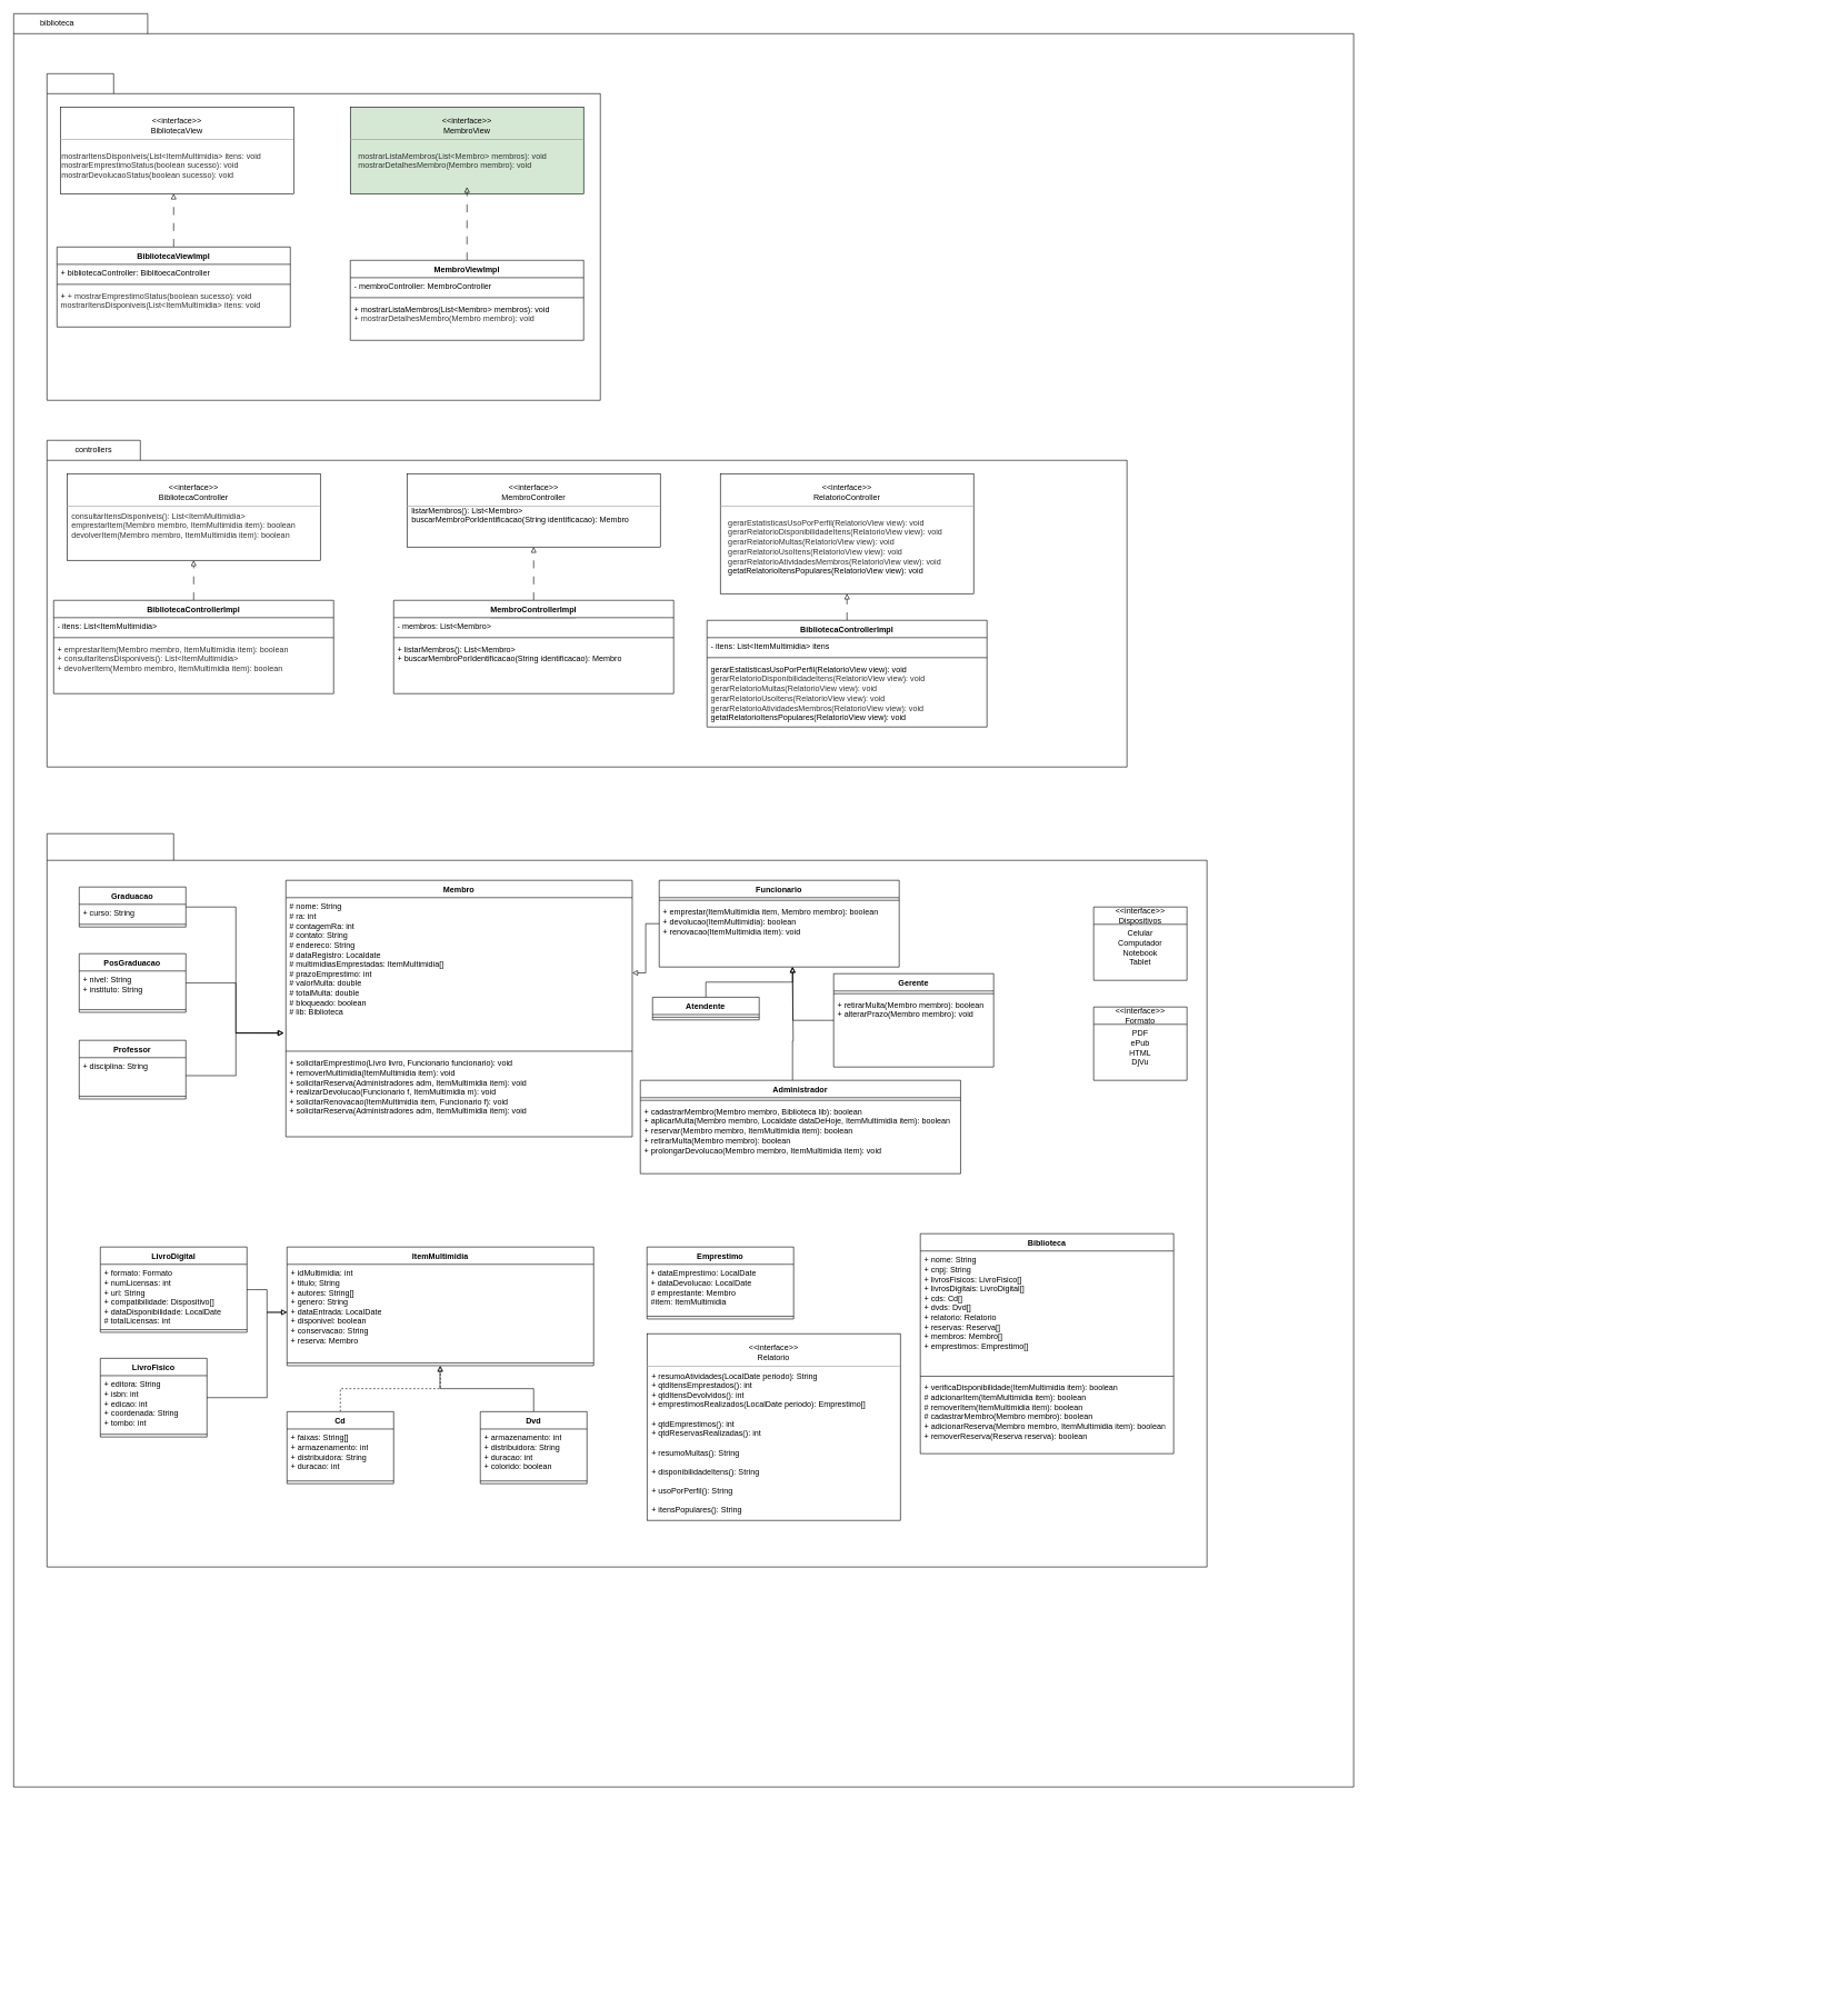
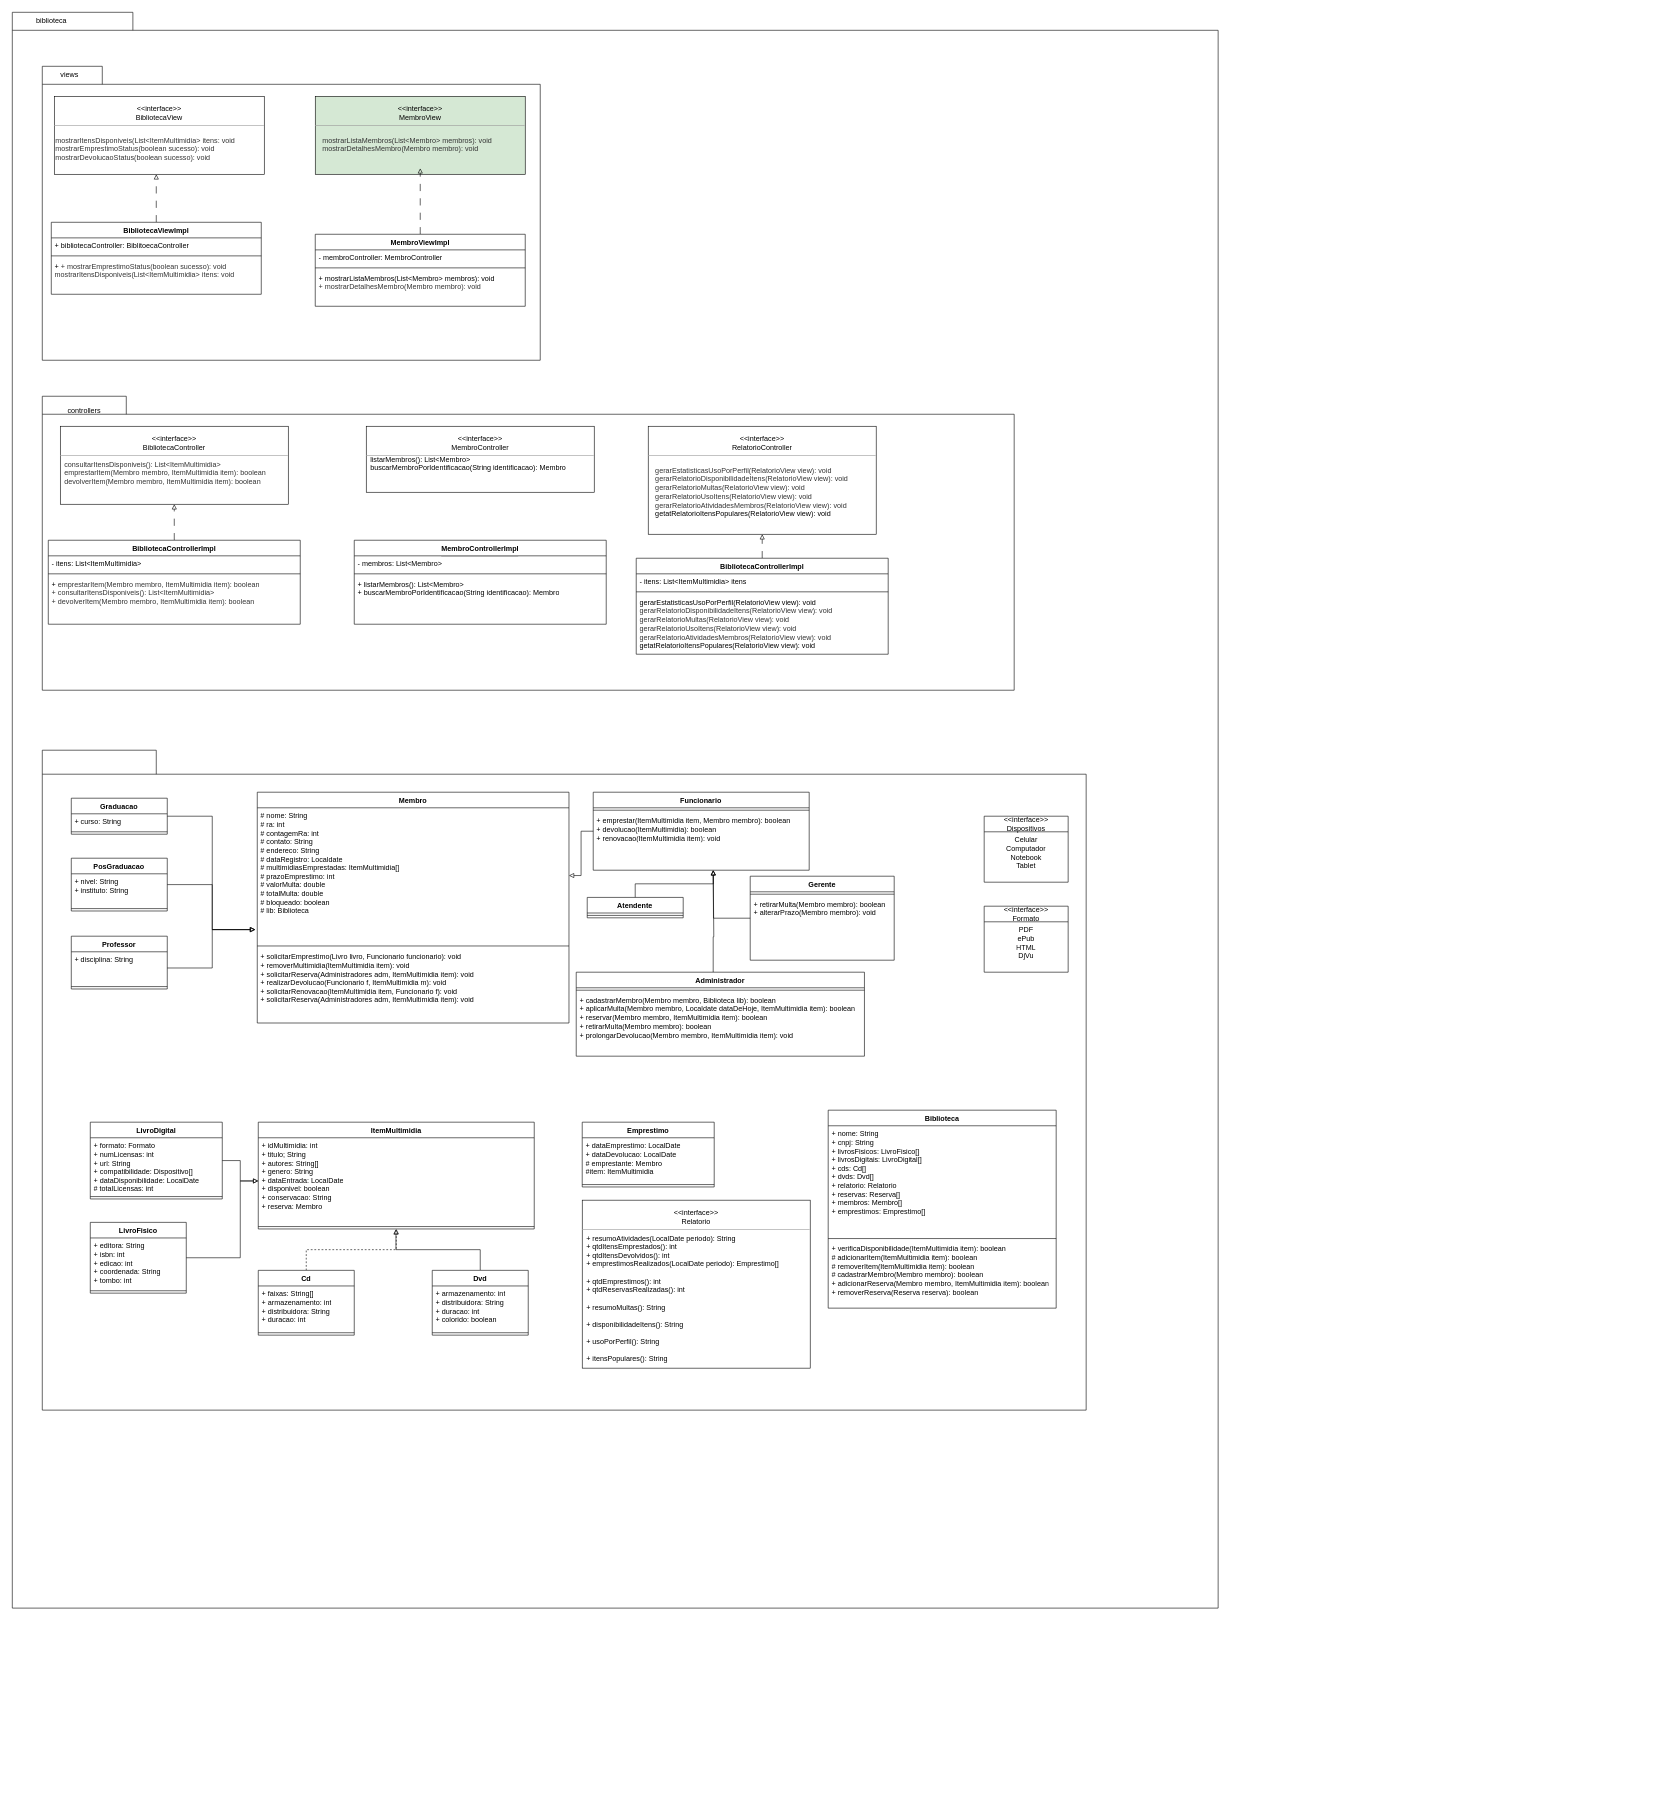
+ <mxCell id="7" value="views" style="text;html=1;align=center;verticalAlign=middle;resizable=0;points=[];autosize=1;strokeColor=none;fillColor=none;container=1;" vertex="1" parent="5"><mxGeometry x="19.997" width="50" height="30" as="geometry" /></mxCell>
- <mxCell id="27" value="controllers" style="text;html=1;strokeColor=none;fillColor=none;align=center;verticalAlign=middle;whiteSpace=wrap;rounded=0;" vertex="1" parent="25"><mxGeometry x="40" width="60" height="30" as="geometry" /></mxCell>
+ <mxCell id="27" value="controllers" style="text;html=1;strokeColor=none;fillColor=none;align=center;verticalAlign=middle;whiteSpace=wrap;rounded=0;" vertex="1" parent="25"><mxGeometry x="40" y="10" width="60" height="30" as="geometry" /></mxCell>
- <mxCell id="41" style="edgeStyle=orthogonalEdgeStyle;rounded=0;orthogonalLoop=1;jettySize=auto;html=1;exitX=0.5;exitY=0;exitDx=0;exitDy=0;entryX=0.5;entryY=1;entryDx=0;entryDy=0;dashed=1;dashPattern=12 12;endArrow=block;endFill=0;" edge="1" parent="25" source="42" target="39"><mxGeometry relative="1" as="geometry" /></mxCell>
